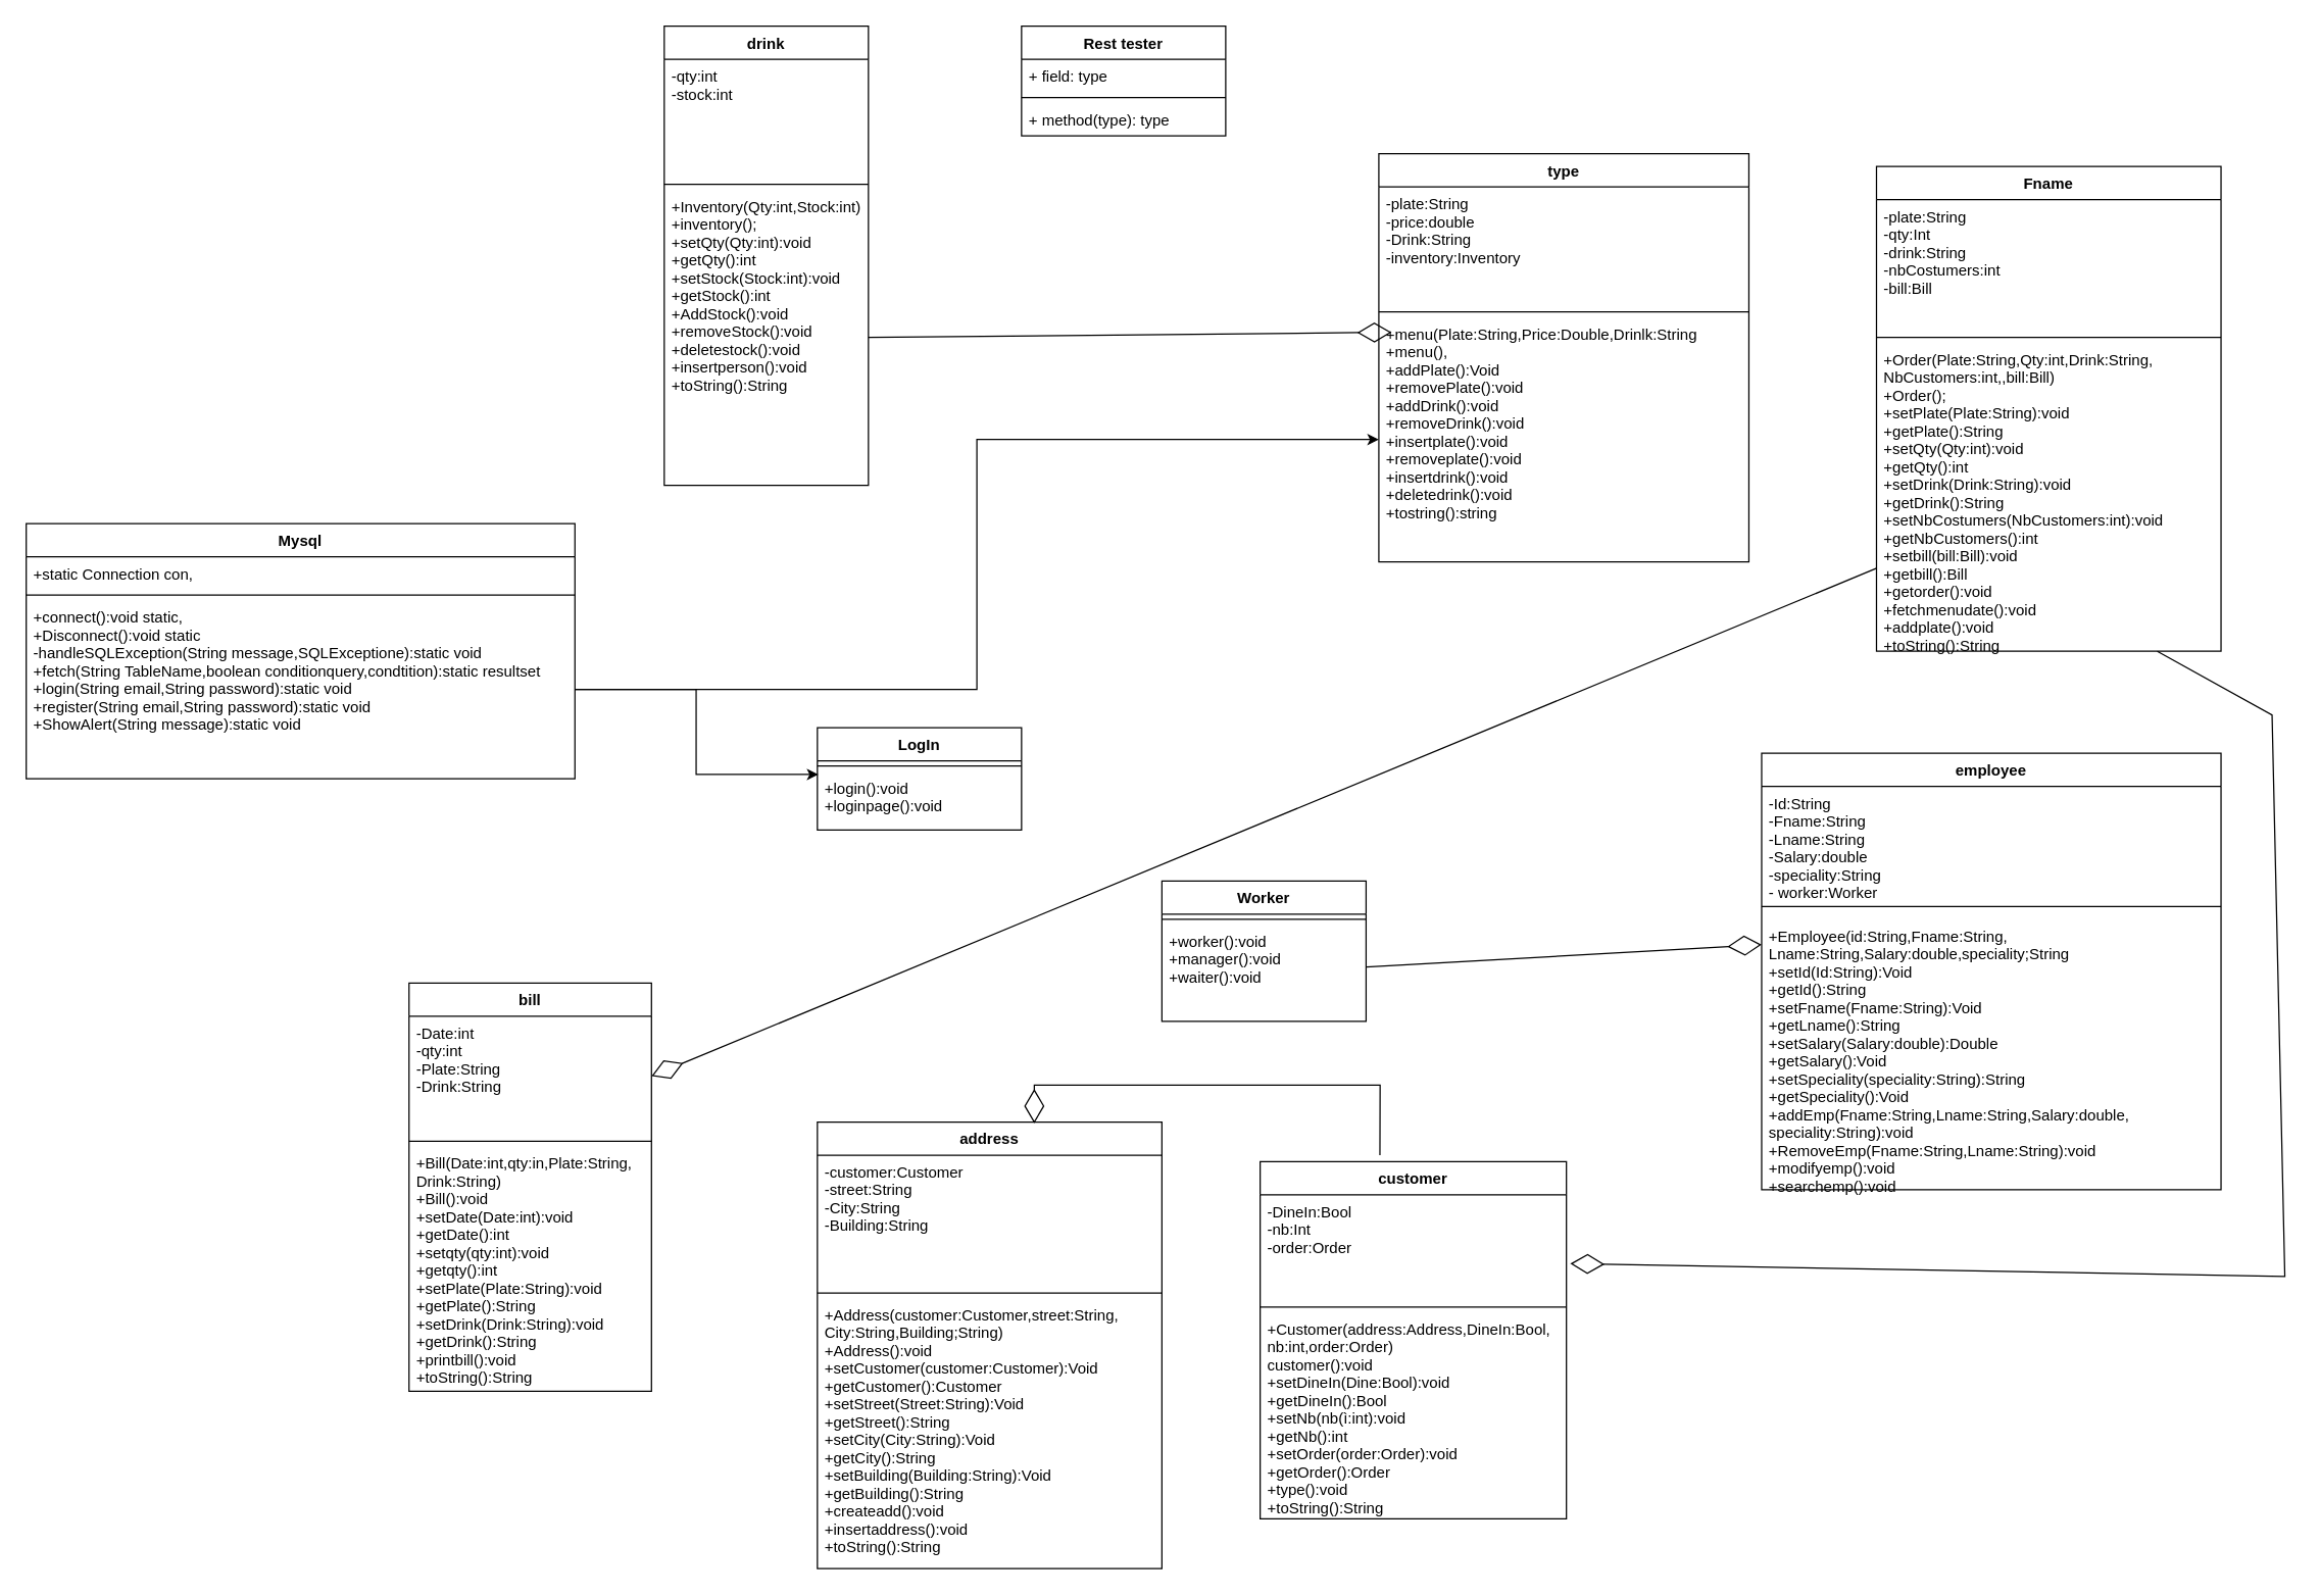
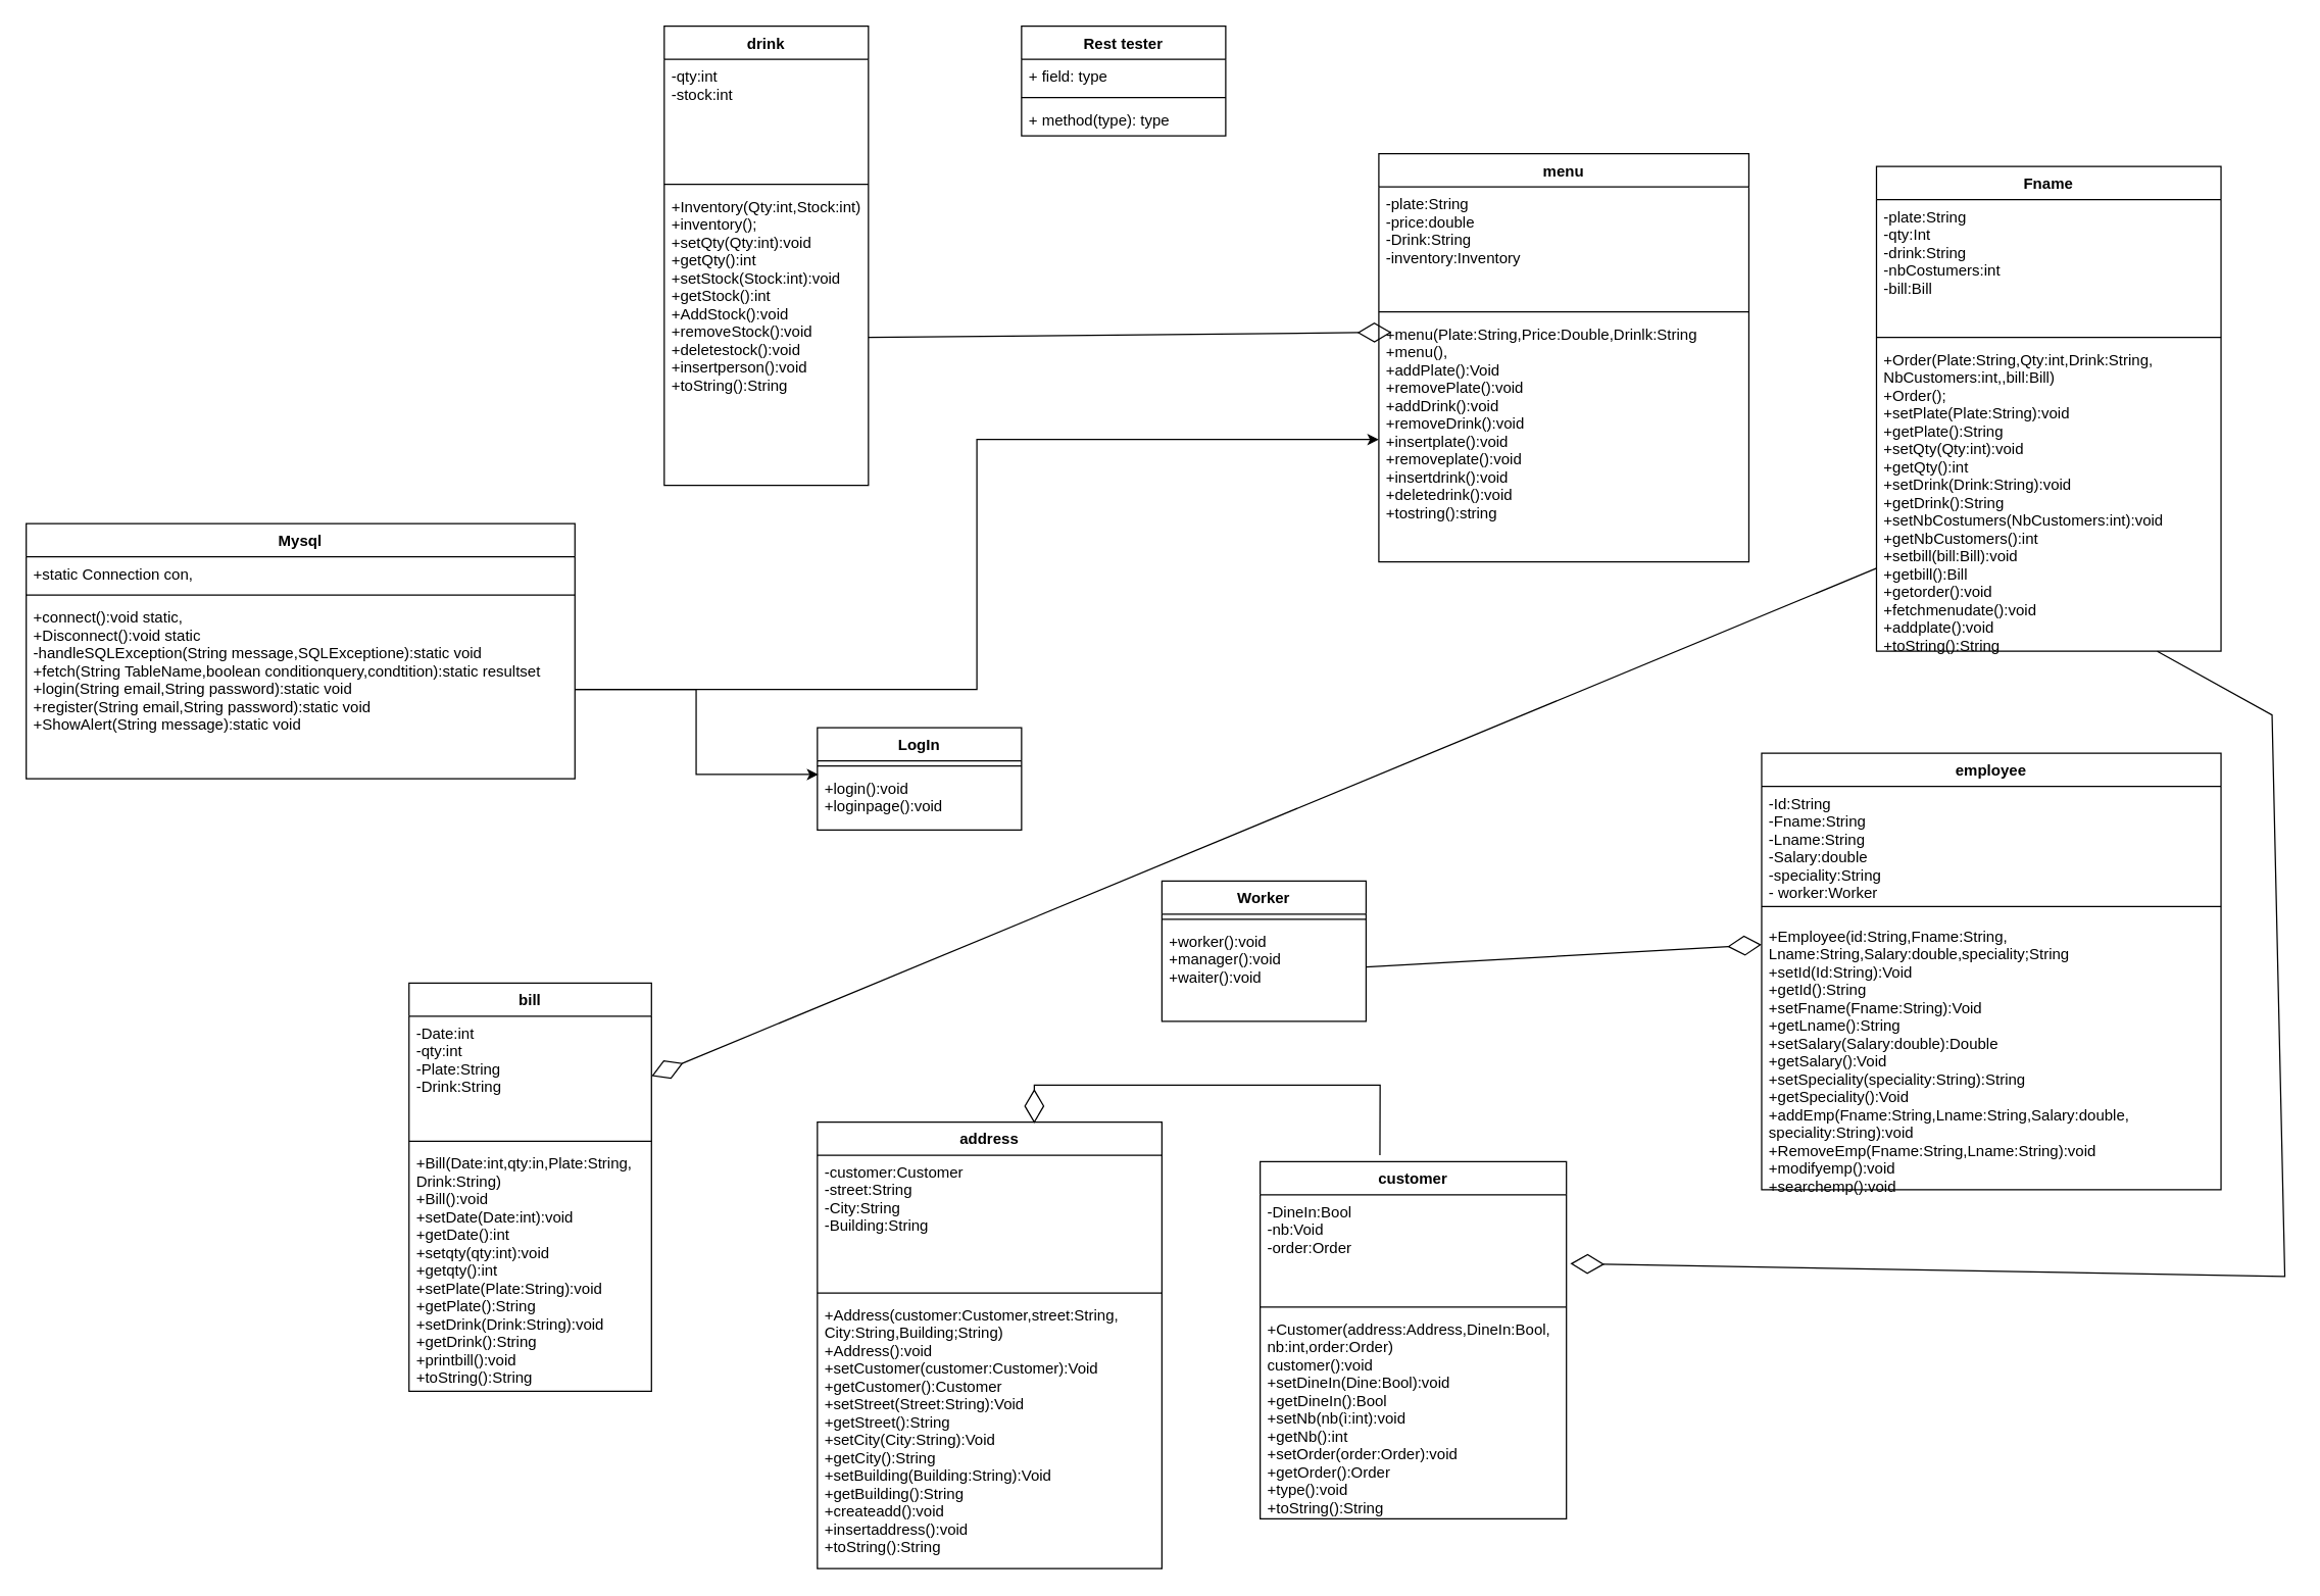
- <mxCell id="19" value="type" style="swimlane;fontStyle=1;align=center;verticalAlign=top;childLayout=stackLayout;horizontal=1;startSize=26;horizontalStack=0;resizeParent=1;resizeParentMax=0;resizeLast=0;collapsible=1;marginBottom=0;" parent="1" vertex="1"><mxGeometry x="1080" y="120" width="290" height="320" as="geometry" /></mxCell>
+ <mxCell id="19" value="menu" style="swimlane;fontStyle=1;align=center;verticalAlign=top;childLayout=stackLayout;horizontal=1;startSize=26;horizontalStack=0;resizeParent=1;resizeParentMax=0;resizeLast=0;collapsible=1;marginBottom=0;" parent="1" vertex="1"><mxGeometry x="1080" y="120" width="290" height="320" as="geometry" /></mxCell>
- <mxCell id="3" value="-DineIn:Bool&#10;-nb:Int&#10;-order:Order&#10;" style="text;strokeColor=none;fillColor=none;align=left;verticalAlign=top;spacingLeft=4;spacingRight=4;overflow=hidden;rotatable=0;points=[[0,0.5],[1,0.5]];portConstraint=eastwest;" parent="2" vertex="1"><mxGeometry y="26" width="240" height="84" as="geometry" /></mxCell>
+ <mxCell id="3" value="-DineIn:Bool&#10;-nb:Void&#10;-order:Order&#10;" style="text;strokeColor=none;fillColor=none;align=left;verticalAlign=top;spacingLeft=4;spacingRight=4;overflow=hidden;rotatable=0;points=[[0,0.5],[1,0.5]];portConstraint=eastwest;" parent="2" vertex="1"><mxGeometry y="26" width="240" height="84" as="geometry" /></mxCell>
